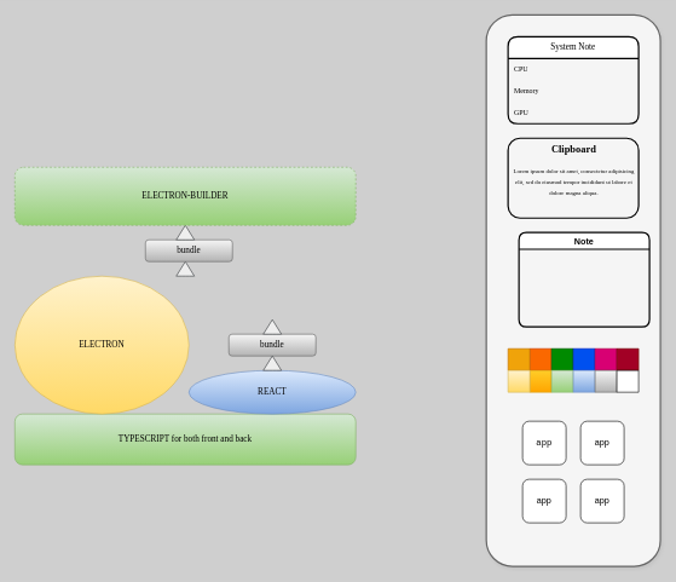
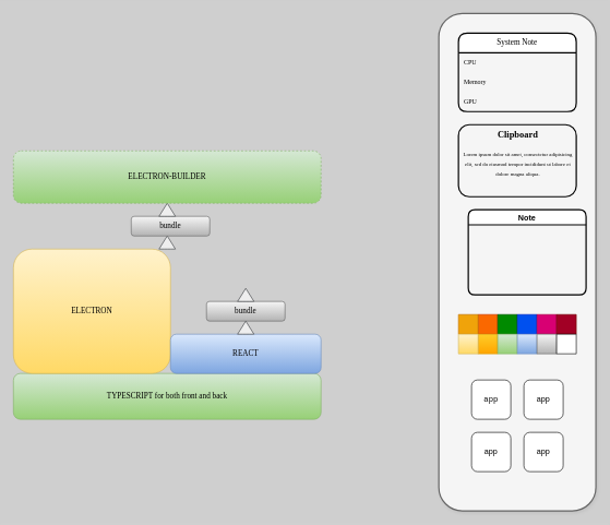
- <mxCell id="28" value="ELECTRON" style="ellipse;whiteSpace=wrap;html=1;fontFamily=Lucida Console;fillColor=#fff2cc;strokeColor=#d6b656;gradientColor=#ffd966;" vertex="1" parent="1"><mxGeometry x="20" y="380" width="240" height="190" as="geometry" /></mxCell>
+ <mxCell id="28" value="ELECTRON" style="rounded=1;whiteSpace=wrap;html=1;fontFamily=Lucida Console;fillColor=#fff2cc;strokeColor=#d6b656;gradientColor=#ffd966;" vertex="1" parent="1"><mxGeometry x="20" y="380" width="240" height="190" as="geometry" /></mxCell>
- <mxCell id="29" value="REACT" style="ellipse;whiteSpace=wrap;html=1;fontFamily=Lucida Console;fillColor=#dae8fc;gradientColor=#7ea6e0;strokeColor=#6c8ebf;" vertex="1" parent="1"><mxGeometry x="260" y="510" width="230" height="60" as="geometry" /></mxCell>
+ <mxCell id="29" value="REACT" style="rounded=1;whiteSpace=wrap;html=1;fontFamily=Lucida Console;fillColor=#dae8fc;gradientColor=#7ea6e0;strokeColor=#6c8ebf;" vertex="1" parent="1"><mxGeometry x="260" y="510" width="230" height="60" as="geometry" /></mxCell>
